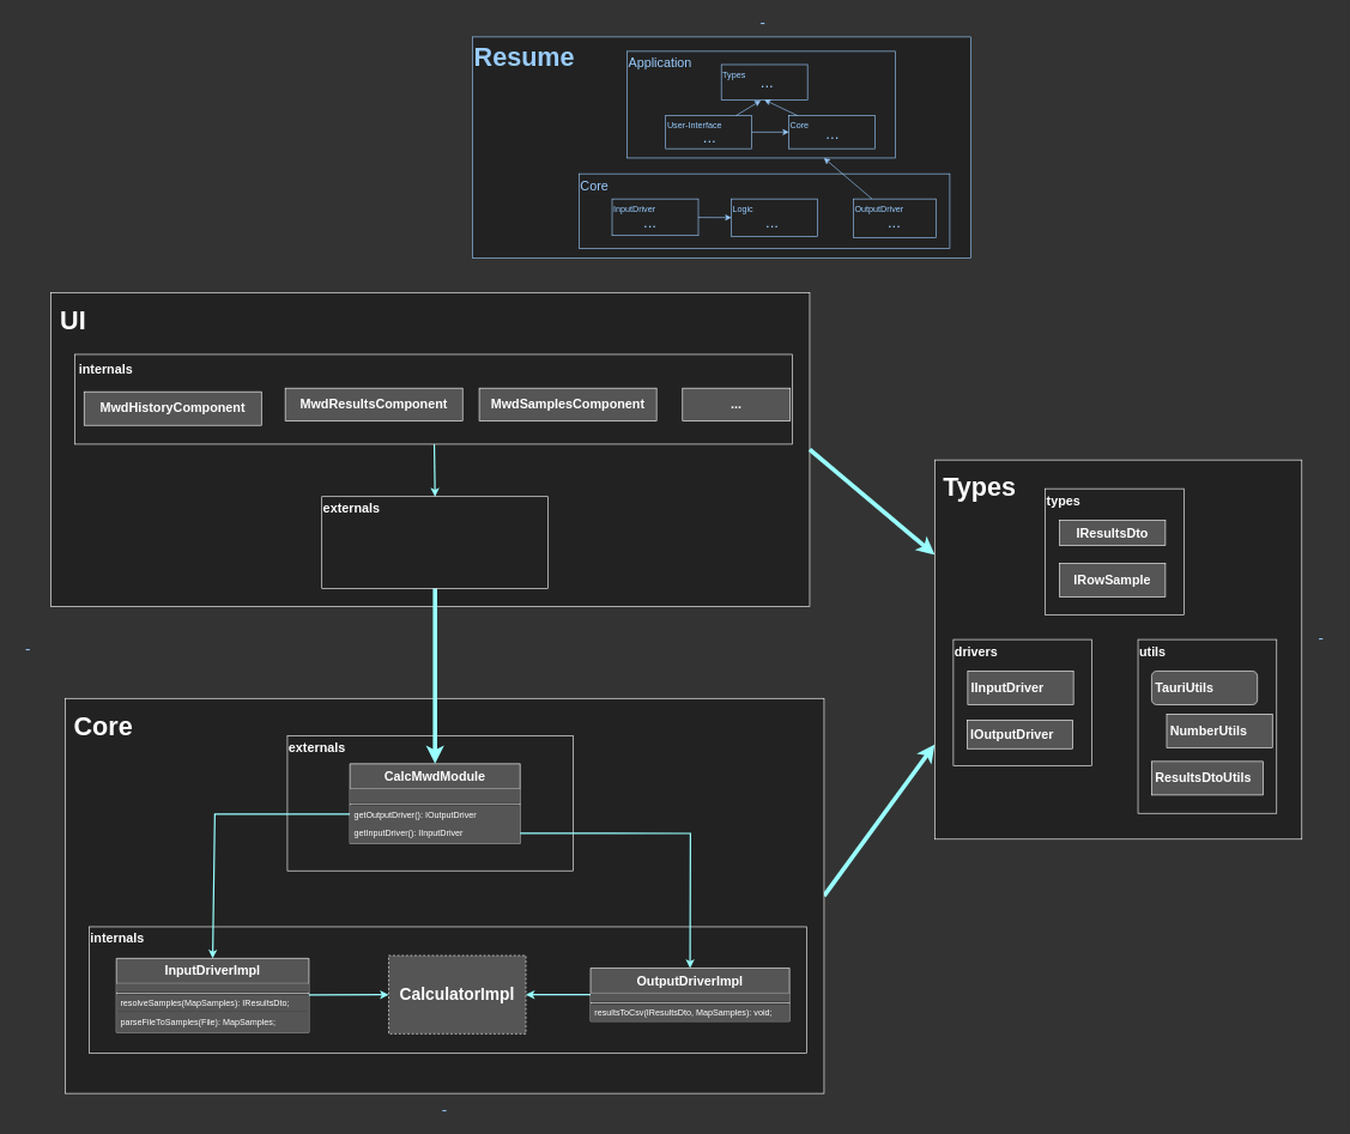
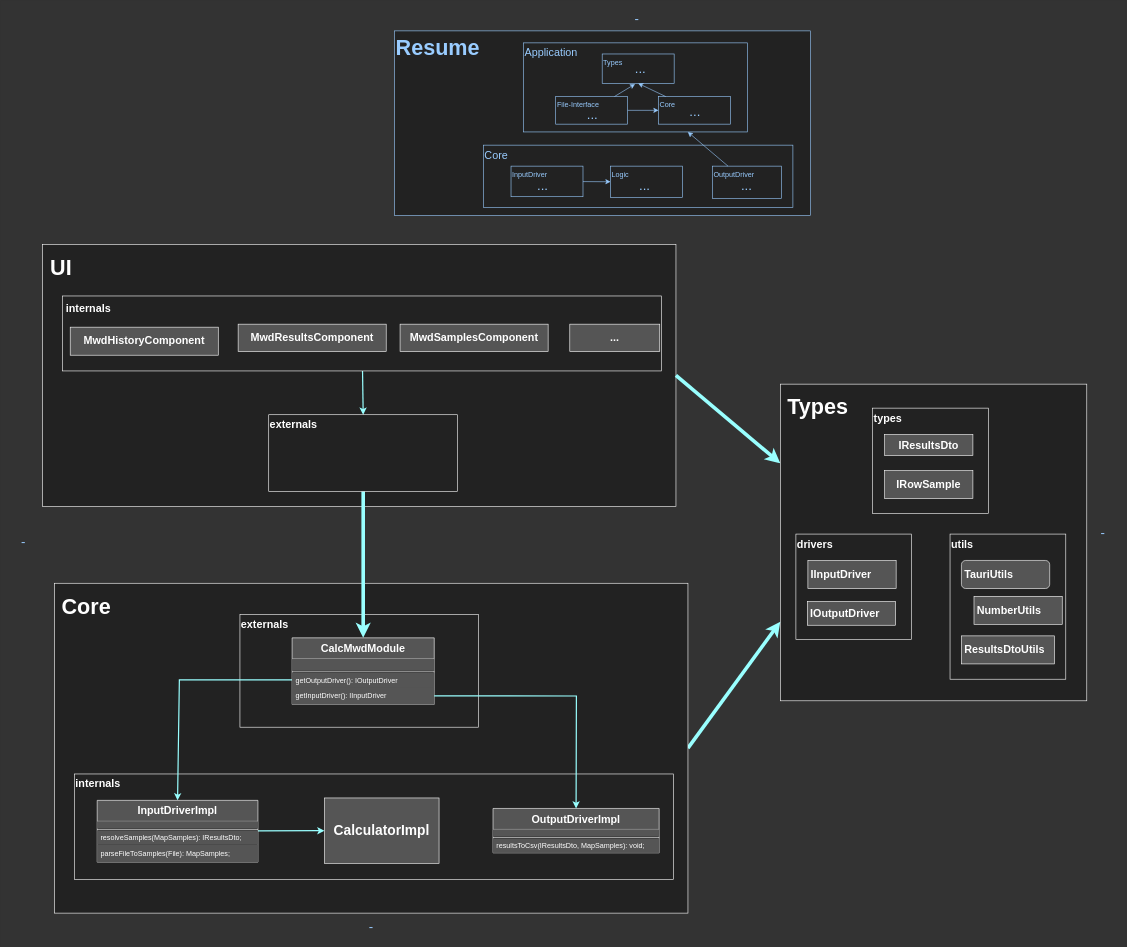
- <mxCell id="22" value="User-Interface&lt;div&gt;&lt;br&gt;&lt;/div&gt;" style="rounded=0;whiteSpace=wrap;html=1;fillColor=none;strokeColor=#99CCFF;fontColor=#99CCFF;align=left;verticalAlign=top;movable=1;resizable=1;rotatable=1;deletable=1;editable=1;locked=0;connectable=1;" parent="1" vertex="1"><mxGeometry x="925.5" y="160.5" width="120" height="46" as="geometry" /></mxCell>
+ <mxCell id="22" value="File-Interface&lt;div&gt;&lt;br&gt;&lt;/div&gt;" style="rounded=0;whiteSpace=wrap;html=1;fillColor=none;strokeColor=#99CCFF;fontColor=#99CCFF;align=left;verticalAlign=top;movable=1;resizable=1;rotatable=1;deletable=1;editable=1;locked=0;connectable=1;" parent="1" vertex="1"><mxGeometry x="925.5" y="160.5" width="120" height="46" as="geometry" /></mxCell>
- <mxCell id="31" value="CalculatorImpl" style="rounded=0;whiteSpace=wrap;html=1;fillColor=#555555;strokeColor=#FFFFFF;fontColor=#FFFFFF;movable=1;resizable=1;rotatable=1;deletable=1;editable=1;locked=0;connectable=1;fontStyle=1;fontSize=23;dashed=1;" vertex="1" parent="1"><mxGeometry x="540" y="1330" width="191" height="109" as="geometry" /></mxCell>
+ <mxCell id="31" value="CalculatorImpl" style="rounded=0;whiteSpace=wrap;html=1;fillColor=#555555;strokeColor=#FFFFFF;fontColor=#FFFFFF;movable=1;resizable=1;rotatable=1;deletable=1;editable=1;locked=0;connectable=1;fontStyle=1;fontSize=23;" vertex="1" parent="1"><mxGeometry x="540" y="1330" width="191" height="109" as="geometry" /></mxCell>
- <mxCell id="17" value="" style="edgeStyle=none;strokeColor=#99FFFF;strokeWidth=2;fillColor=#fff2cc;labelBackgroundColor=none;fontColor=none;noLabel=1;" edge="1" parent="1" source="43" target="31"><mxGeometry relative="1" as="geometry"><mxPoint x="781" y="1385.788" as="sourcePoint" /></mxGeometry></mxCell>
